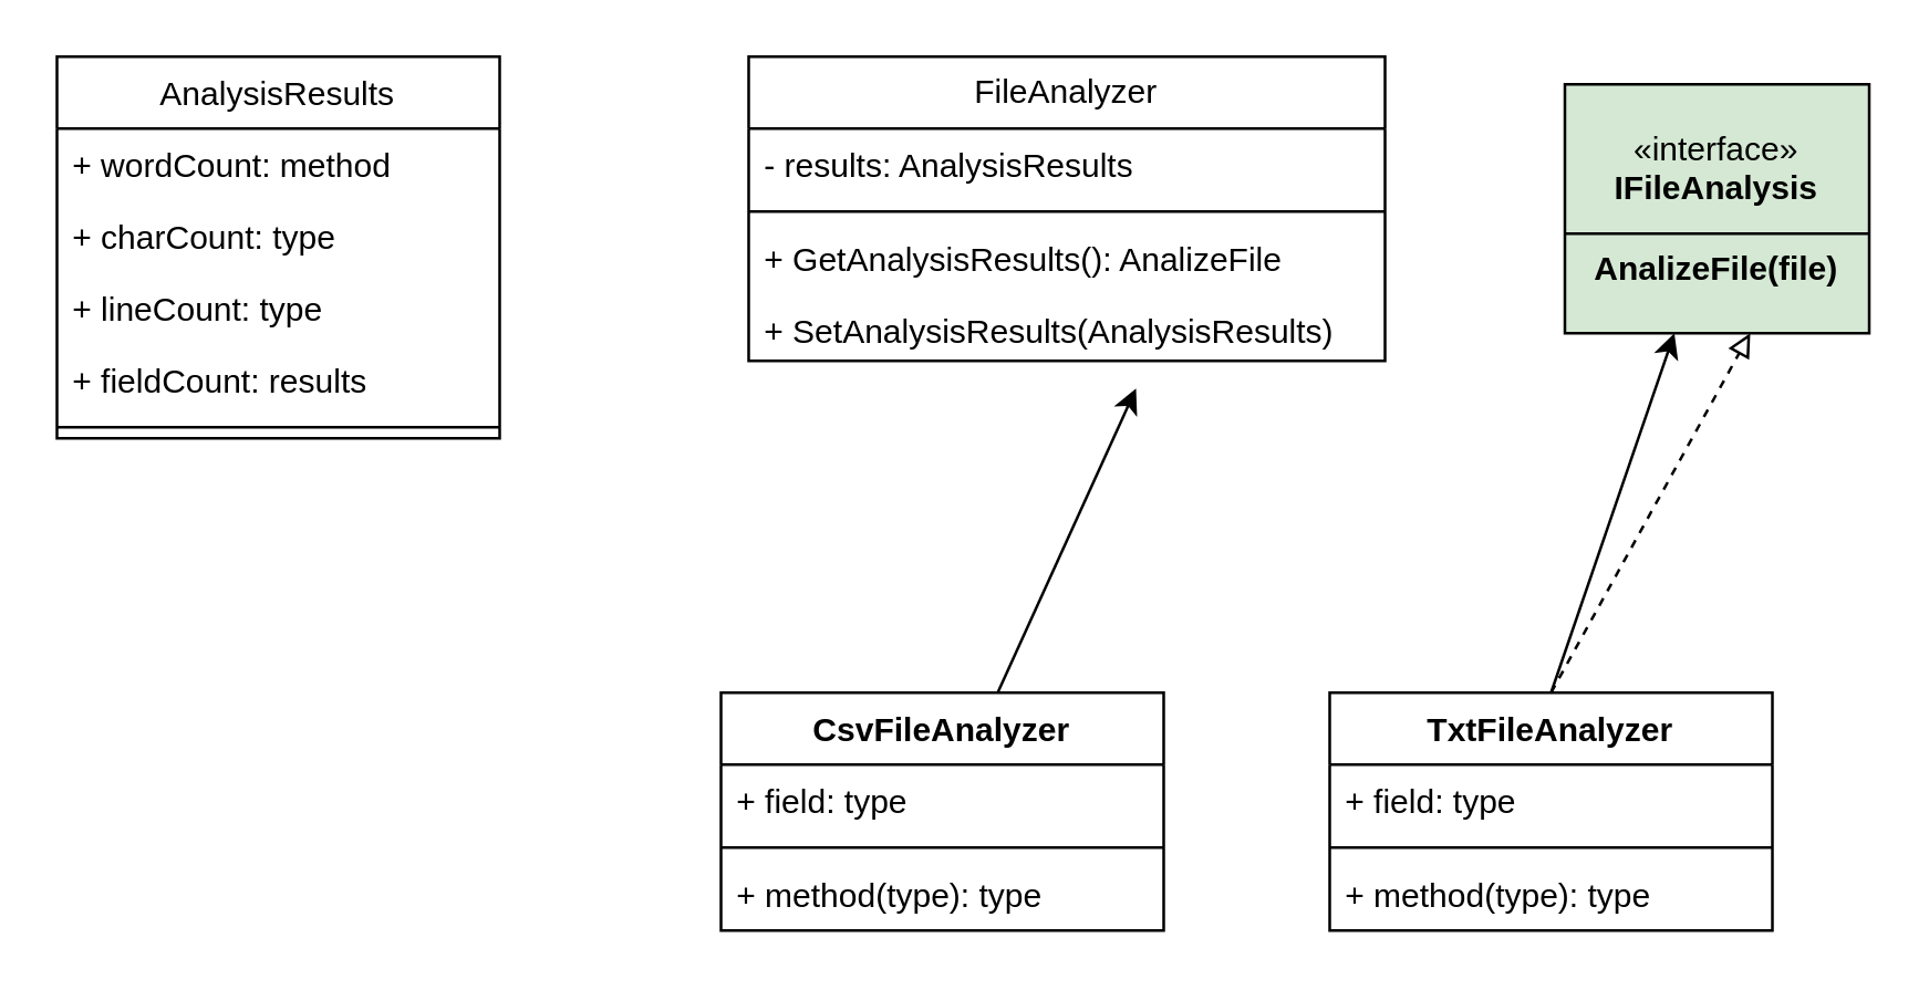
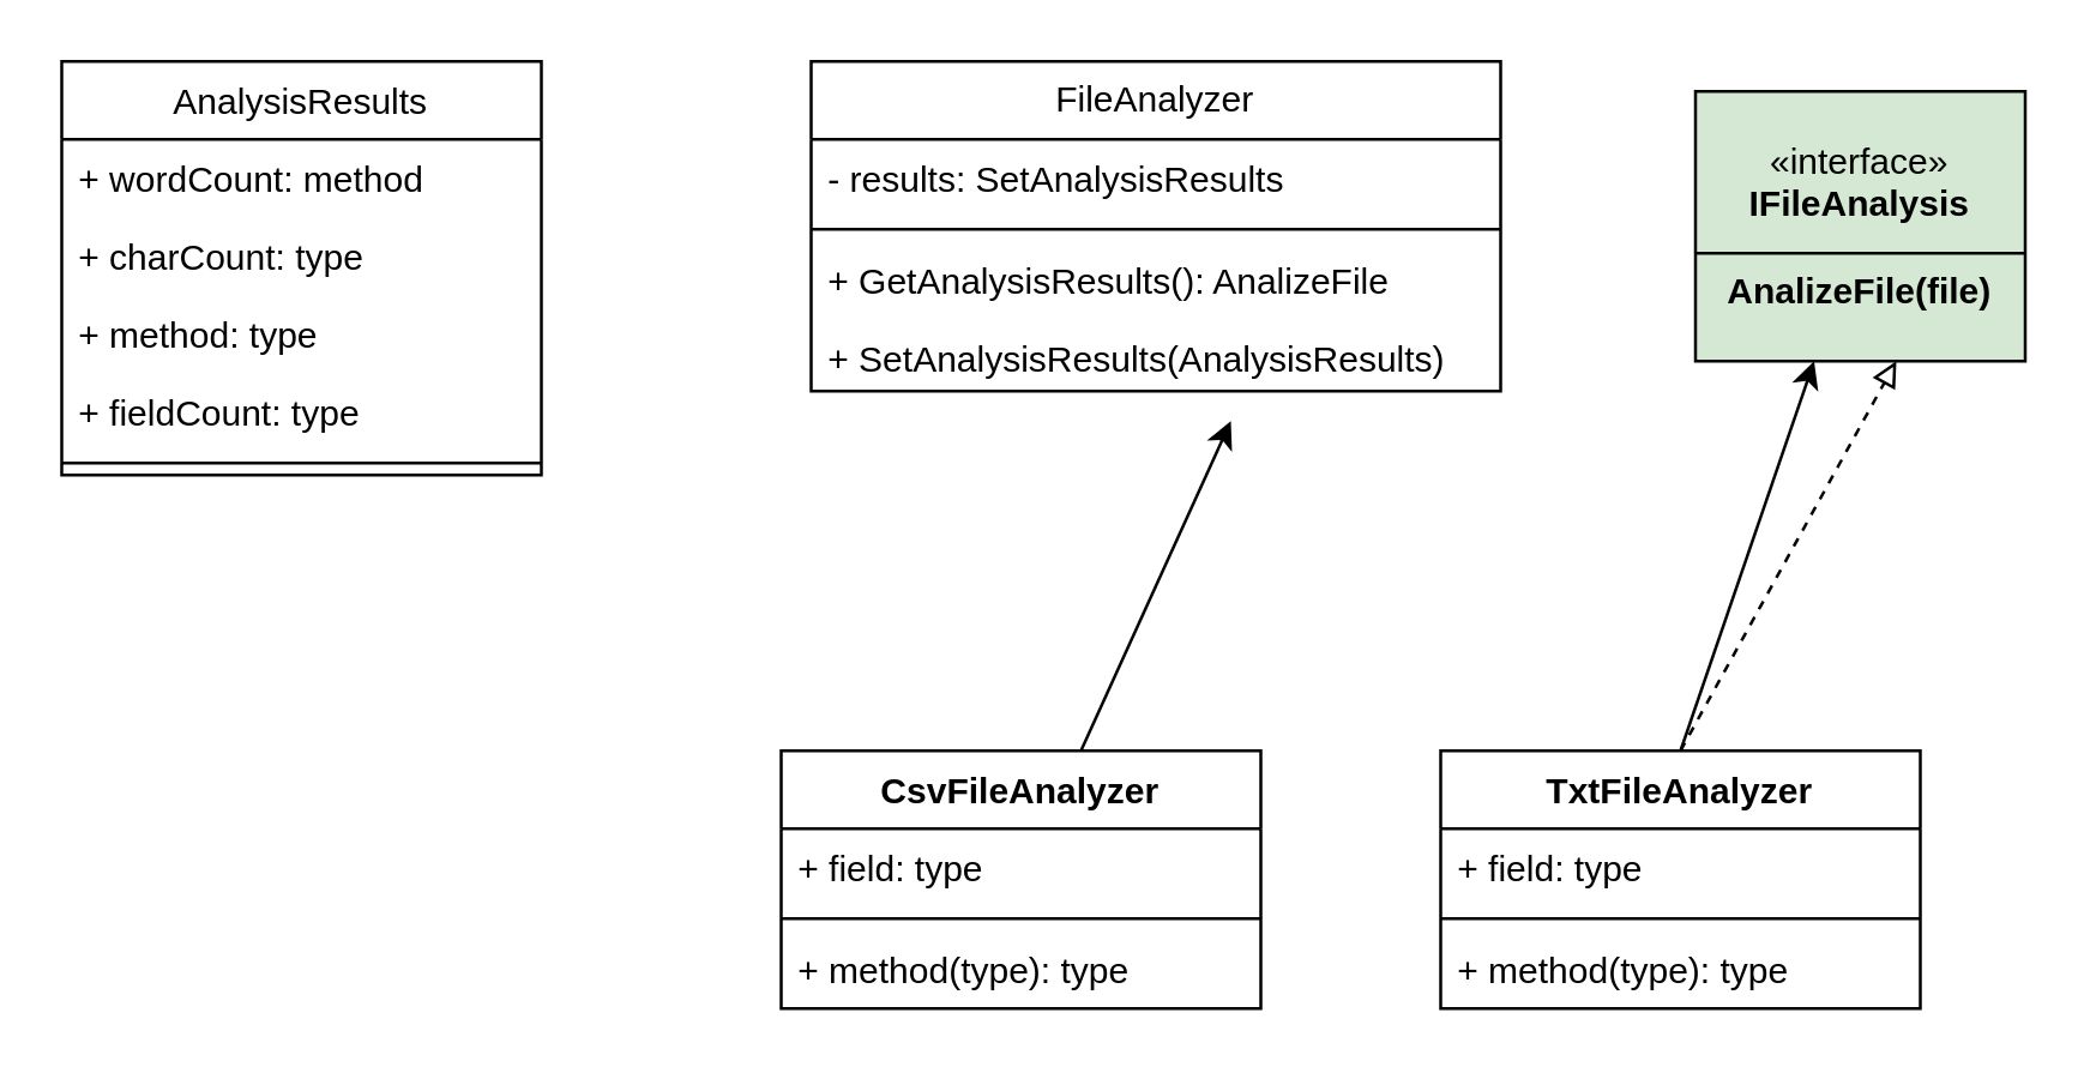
- <mxCell id="3" value="- results: AnalysisResults" style="text;strokeColor=none;fillColor=none;align=left;verticalAlign=top;spacingLeft=4;spacingRight=4;overflow=hidden;rotatable=0;points=[[0,0.5],[1,0.5]];portConstraint=eastwest;whiteSpace=wrap;html=1;" vertex="1" parent="2"><mxGeometry y="26" width="230" height="26" as="geometry" /></mxCell>
+ <mxCell id="3" value="- results: SetAnalysisResults" style="text;strokeColor=none;fillColor=none;align=left;verticalAlign=top;spacingLeft=4;spacingRight=4;overflow=hidden;rotatable=0;points=[[0,0.5],[1,0.5]];portConstraint=eastwest;whiteSpace=wrap;html=1;" vertex="1" parent="2"><mxGeometry y="26" width="230" height="26" as="geometry" /></mxCell>
- <mxCell id="23" value="+ lineCount: type" style="text;strokeColor=none;fillColor=none;align=left;verticalAlign=top;spacingLeft=4;spacingRight=4;overflow=hidden;rotatable=0;points=[[0,0.5],[1,0.5]];portConstraint=eastwest;whiteSpace=wrap;html=1;" vertex="1" parent="20"><mxGeometry y="78" width="160" height="26" as="geometry" /></mxCell>
+ <mxCell id="23" value="+ method: type" style="text;strokeColor=none;fillColor=none;align=left;verticalAlign=top;spacingLeft=4;spacingRight=4;overflow=hidden;rotatable=0;points=[[0,0.5],[1,0.5]];portConstraint=eastwest;whiteSpace=wrap;html=1;" vertex="1" parent="20"><mxGeometry y="78" width="160" height="26" as="geometry" /></mxCell>
- <mxCell id="24" value="+ fieldCount: results" style="text;strokeColor=none;fillColor=none;align=left;verticalAlign=top;spacingLeft=4;spacingRight=4;overflow=hidden;rotatable=0;points=[[0,0.5],[1,0.5]];portConstraint=eastwest;whiteSpace=wrap;html=1;" vertex="1" parent="20"><mxGeometry y="104" width="160" height="26" as="geometry" /></mxCell>
+ <mxCell id="24" value="+ fieldCount: type" style="text;strokeColor=none;fillColor=none;align=left;verticalAlign=top;spacingLeft=4;spacingRight=4;overflow=hidden;rotatable=0;points=[[0,0.5],[1,0.5]];portConstraint=eastwest;whiteSpace=wrap;html=1;" vertex="1" parent="20"><mxGeometry y="104" width="160" height="26" as="geometry" /></mxCell>
